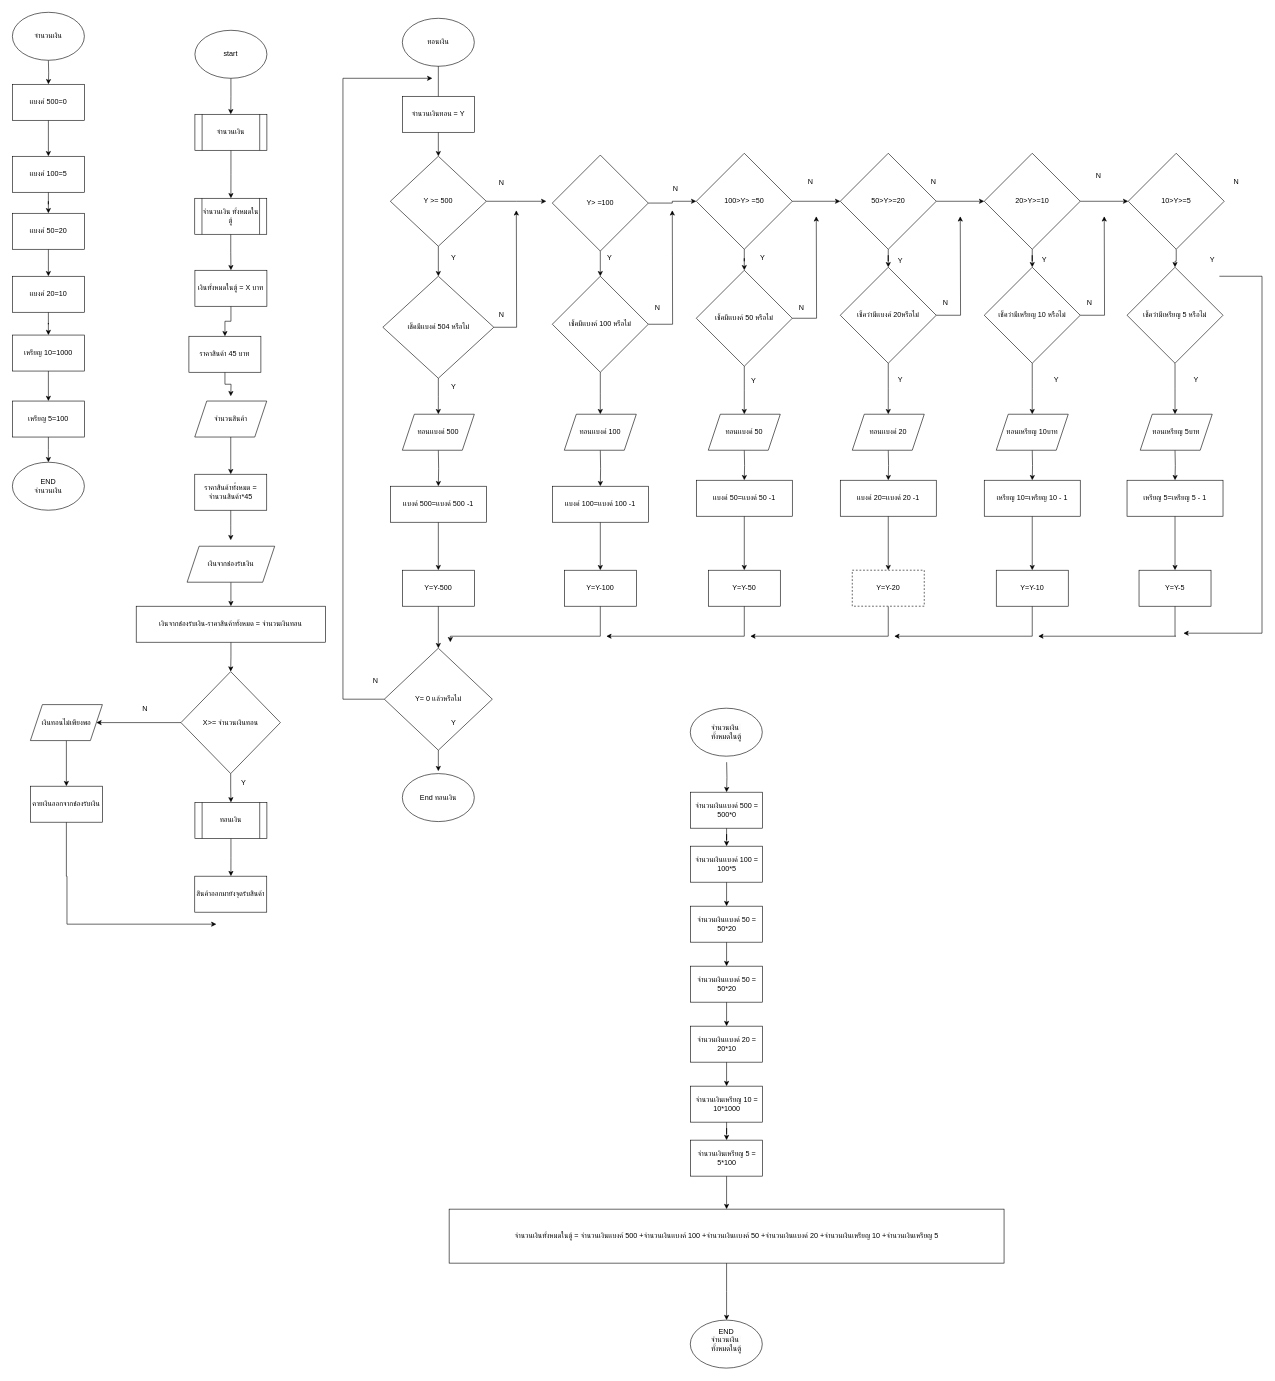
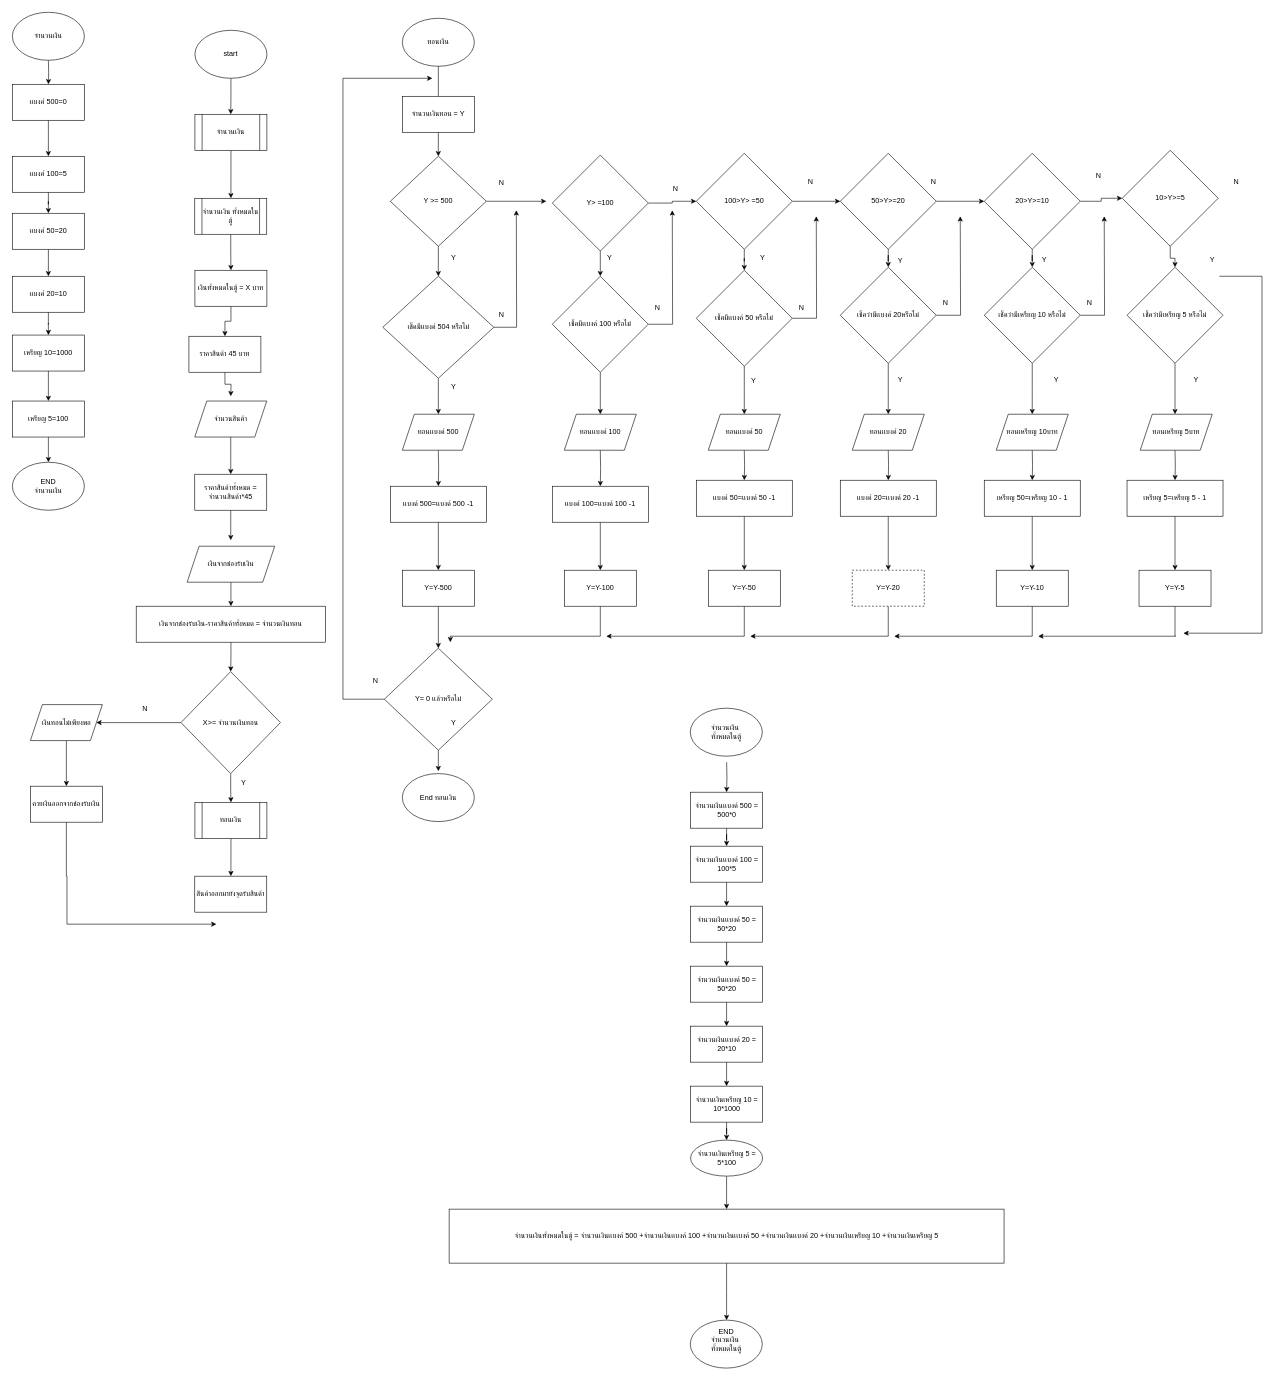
- <mxCell id="71" value="10&amp;gt;Y&amp;gt;=5" style="rhombus;whiteSpace=wrap;html=1;" parent="1" vertex="1"><mxGeometry x="1880" y="255" width="160" height="160" as="geometry" /></mxCell>
+ <mxCell id="71" value="10&amp;gt;Y&amp;gt;=5" style="rhombus;whiteSpace=wrap;html=1;" parent="1" vertex="1"><mxGeometry x="1870" y="250" width="160" height="160" as="geometry" /></mxCell>
- <mxCell id="140" value="เหรียญ 10=เหรียญ&amp;nbsp;10 - 1" style="whiteSpace=wrap;html=1;" parent="1" vertex="1"><mxGeometry x="1640" y="800" width="160" height="60" as="geometry" /></mxCell>
+ <mxCell id="140" value="เหรียญ 50=เหรียญ&amp;nbsp;10 - 1" style="whiteSpace=wrap;html=1;" parent="1" vertex="1"><mxGeometry x="1640" y="800" width="160" height="60" as="geometry" /></mxCell>
- <mxCell id="122" value="จำนวนเงินเหรียญ 5 = 5*100" style="whiteSpace=wrap;html=1;" parent="1" vertex="1"><mxGeometry x="1150.5" y="1900" width="120" height="60" as="geometry" /></mxCell>
+ <mxCell id="122" value="จำนวนเงินเหรียญ 5 = 5*100" style="ellipse;whiteSpace=wrap;html=1;" parent="1" vertex="1"><mxGeometry x="1150.5" y="1900" width="120" height="60" as="geometry" /></mxCell>
